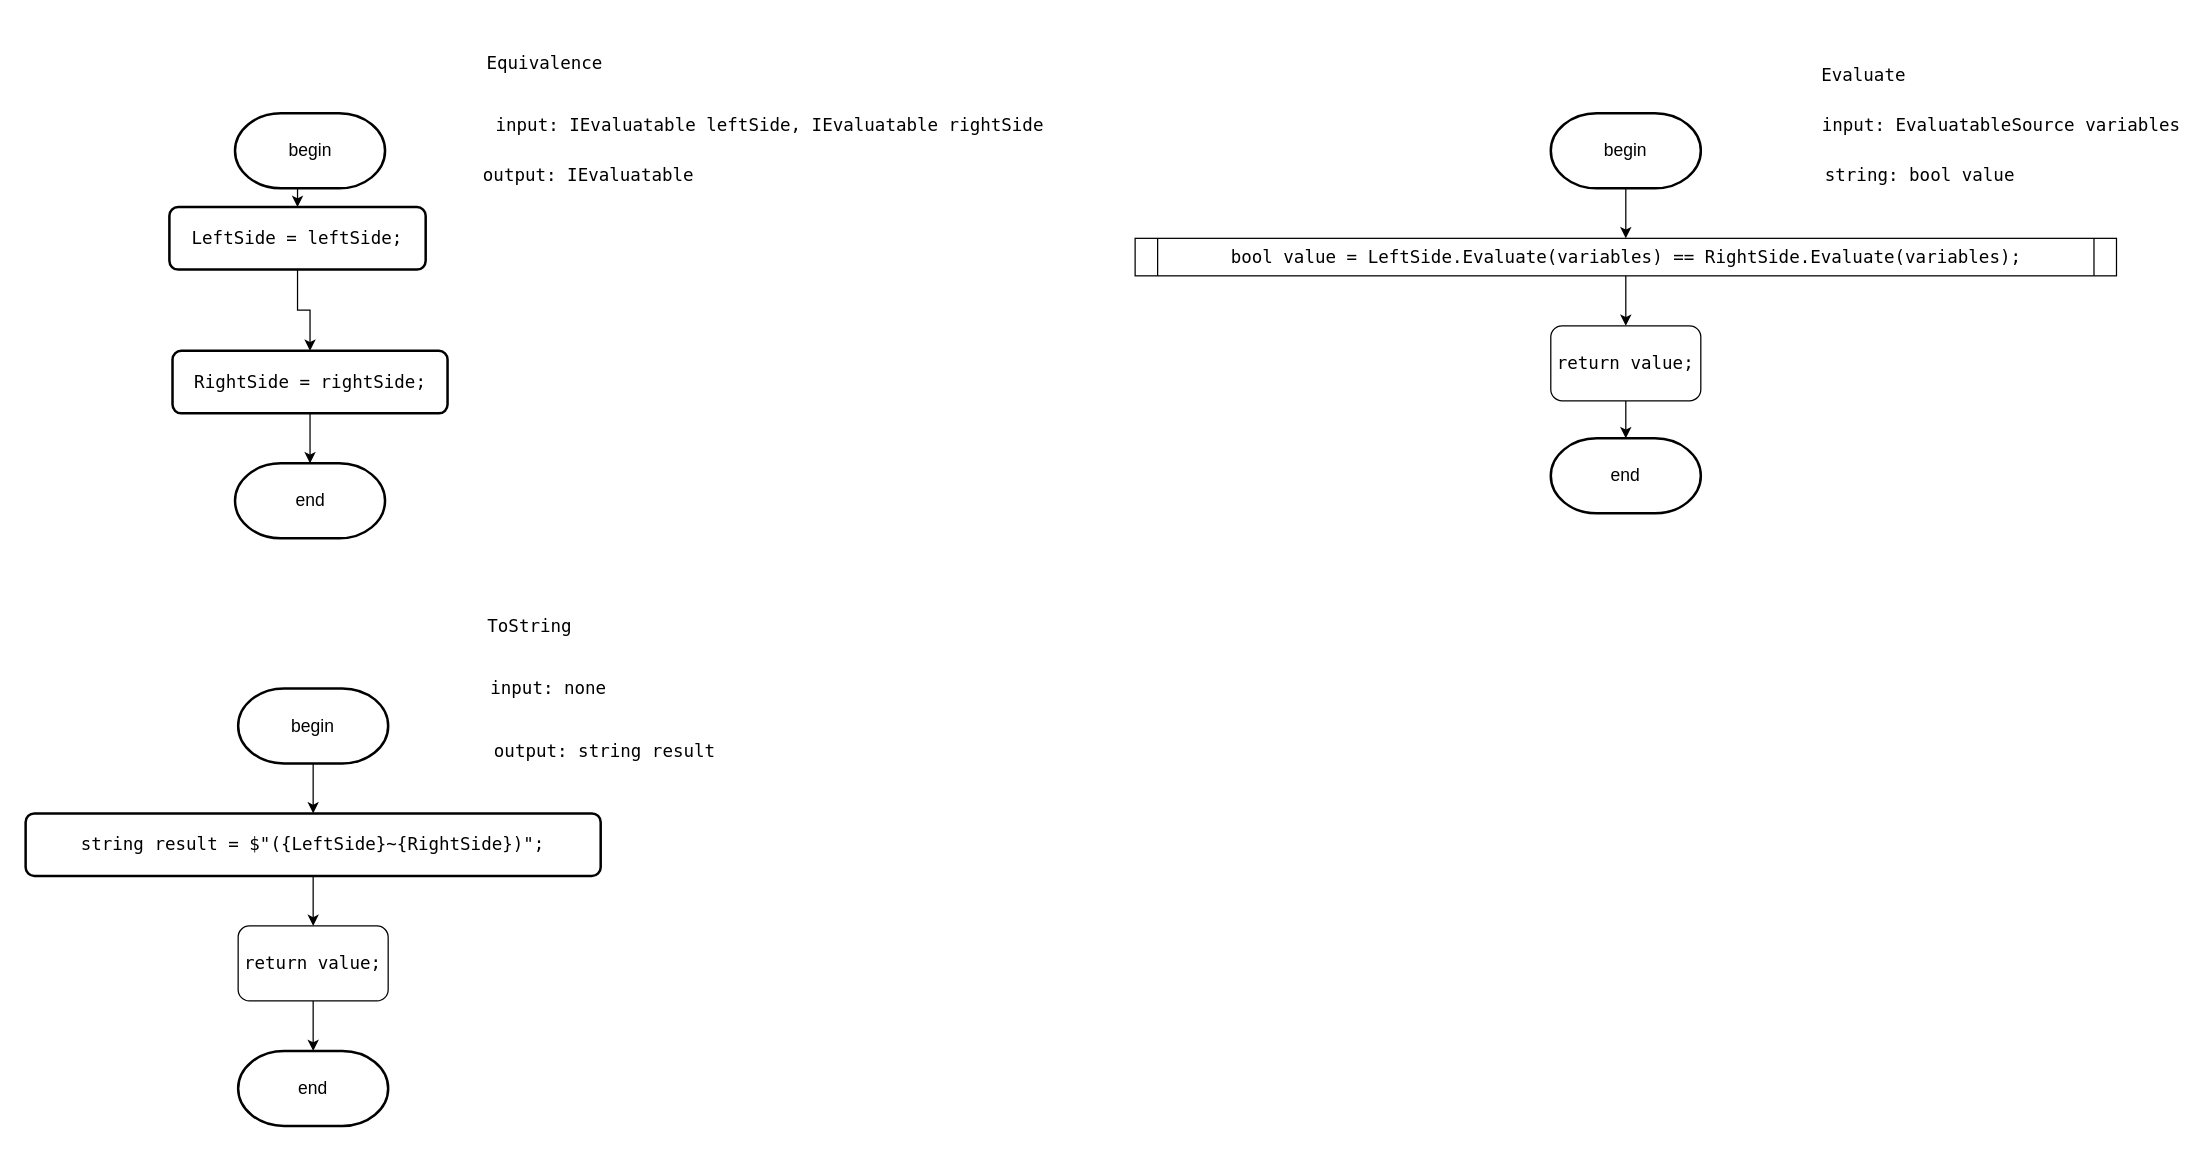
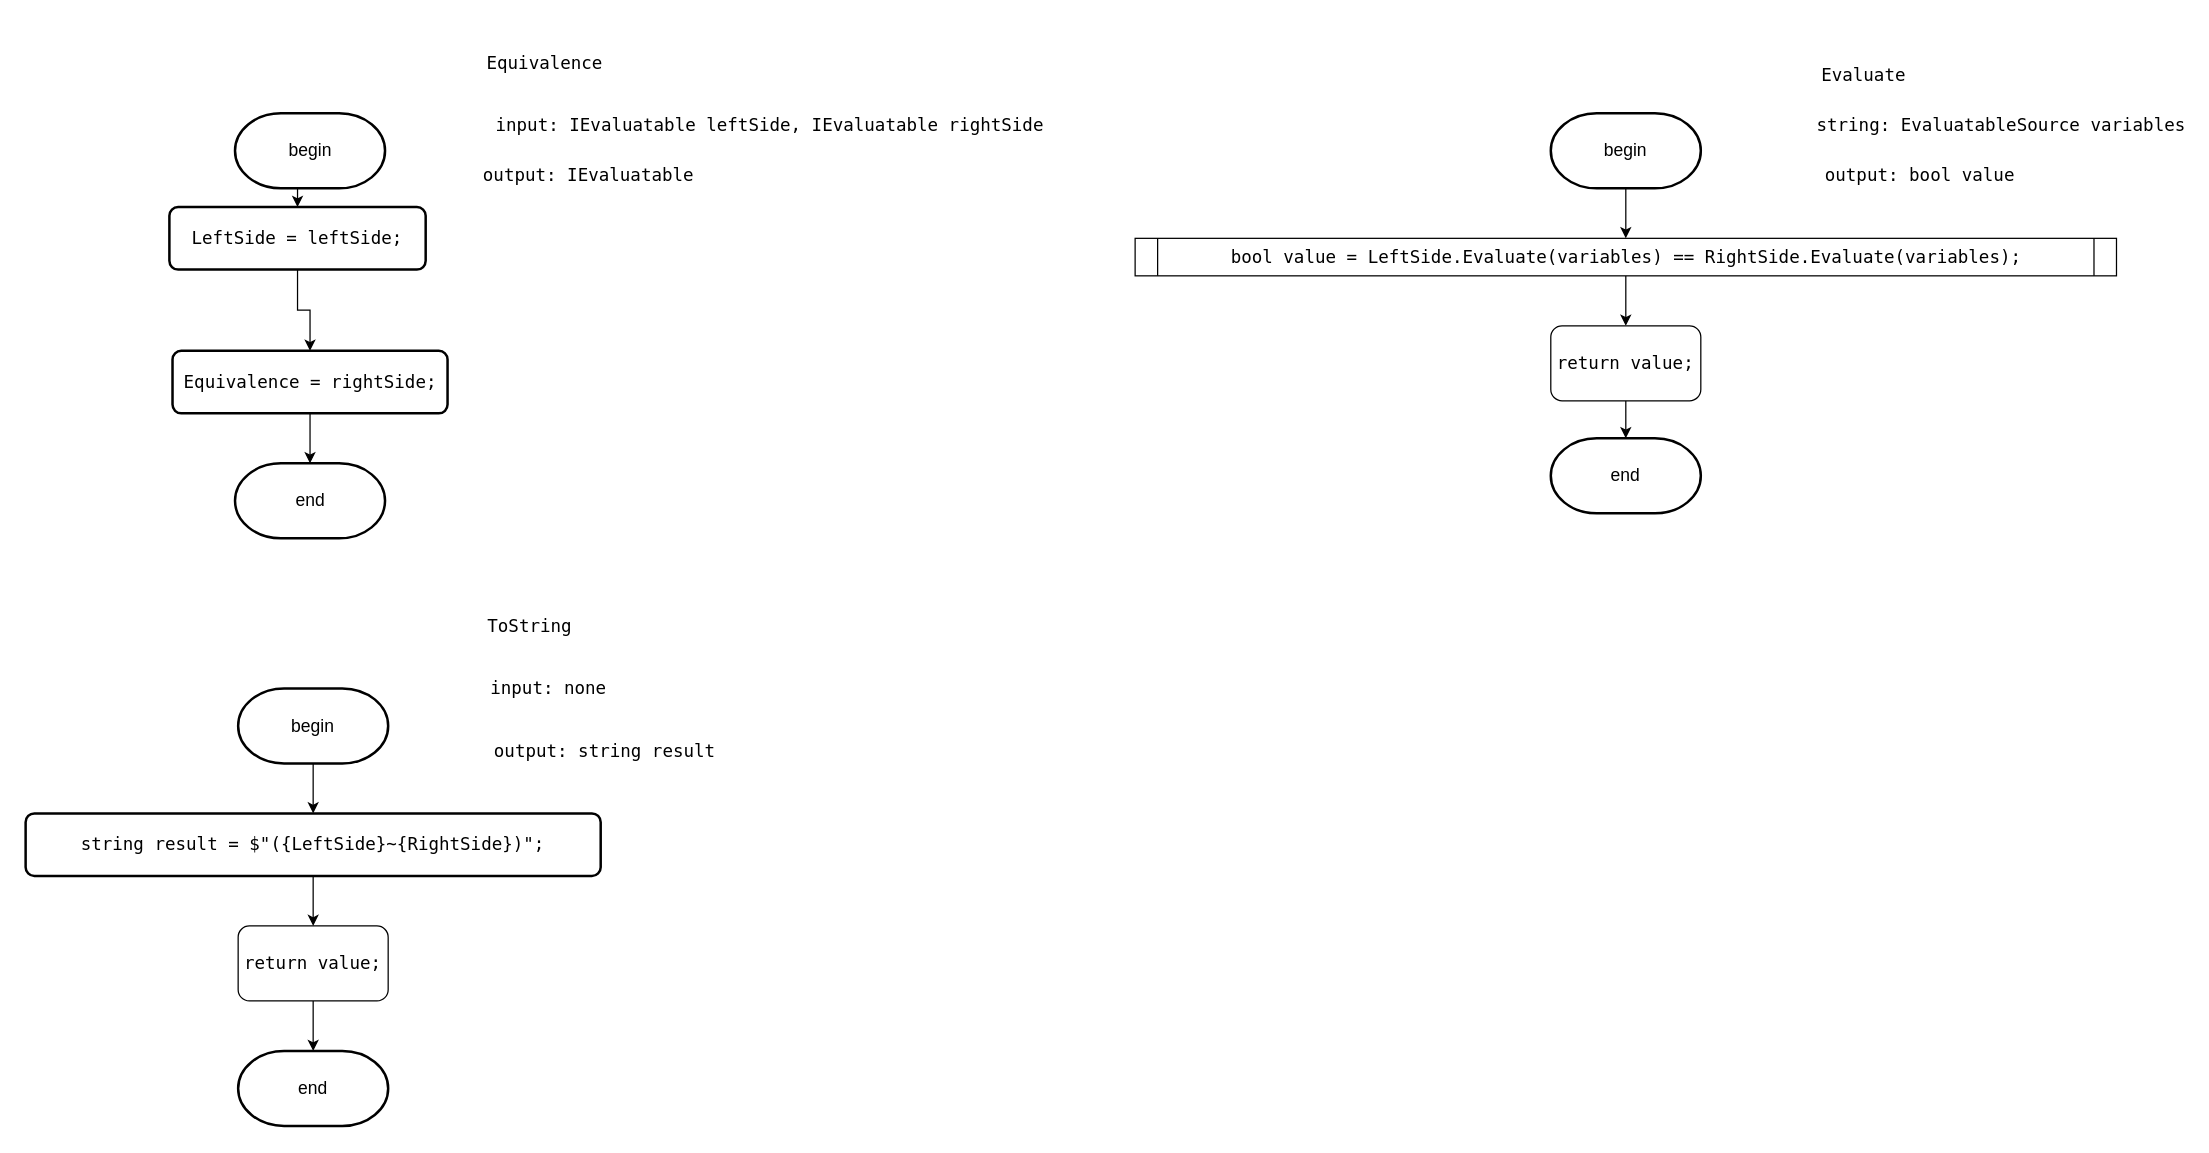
- <mxCell id="15" value="&lt;pre style=&quot;font-family: &amp;quot;JetBrains Mono&amp;quot;, monospace;&quot;&gt;input: EvaluatableSource variables&lt;/pre&gt;" style="text;html=1;align=center;verticalAlign=middle;resizable=0;points=[];autosize=1;strokeColor=none;fillColor=none;fontSize=14;fontColor=#000000;labelBackgroundColor=none;" parent="1" vertex="1"><mxGeometry x="1455" y="70" width="290" height="60" as="geometry" /></mxCell>
+ <mxCell id="15" value="&lt;pre style=&quot;font-family: &amp;quot;JetBrains Mono&amp;quot;, monospace;&quot;&gt;string: EvaluatableSource variables&lt;/pre&gt;" style="text;html=1;align=center;verticalAlign=middle;resizable=0;points=[];autosize=1;strokeColor=none;fillColor=none;fontSize=14;fontColor=#000000;labelBackgroundColor=none;" parent="1" vertex="1"><mxGeometry x="1455" y="70" width="290" height="60" as="geometry" /></mxCell>
- <mxCell id="16" value="&lt;pre style=&quot;font-family: &amp;quot;JetBrains Mono&amp;quot;, monospace;&quot;&gt;string: bool value&lt;/pre&gt;" style="text;html=1;align=center;verticalAlign=middle;resizable=0;points=[];autosize=1;strokeColor=none;fillColor=none;fontSize=14;fontColor=#000000;labelBackgroundColor=none;" parent="1" vertex="1"><mxGeometry x="1455" y="110" width="160" height="60" as="geometry" /></mxCell>
+ <mxCell id="16" value="&lt;pre style=&quot;font-family: &amp;quot;JetBrains Mono&amp;quot;, monospace;&quot;&gt;output: bool value&lt;/pre&gt;" style="text;html=1;align=center;verticalAlign=middle;resizable=0;points=[];autosize=1;strokeColor=none;fillColor=none;fontSize=14;fontColor=#000000;labelBackgroundColor=none;" parent="1" vertex="1"><mxGeometry x="1455" y="110" width="160" height="60" as="geometry" /></mxCell>
- <mxCell id="7" value="&lt;div style=&quot;&quot;&gt;&lt;pre style=&quot;font-family: &amp;quot;JetBrains Mono&amp;quot;, monospace;&quot;&gt;&lt;div&gt;&lt;pre style=&quot;font-family: &amp;quot;JetBrains Mono&amp;quot;, monospace;&quot;&gt;RightSide = &lt;span style=&quot;&quot;&gt;rightSide&lt;/span&gt;;&lt;/pre&gt;&lt;/div&gt;&lt;/pre&gt;&lt;/div&gt;" style="rounded=1;whiteSpace=wrap;html=1;absoluteArcSize=1;arcSize=14;strokeWidth=2;fontSize=14;fontColor=#000000;labelBackgroundColor=none;" parent="1" vertex="1"><mxGeometry x="137.5" y="280" width="220" height="50" as="geometry" /></mxCell>
+ <mxCell id="7" value="&lt;div style=&quot;&quot;&gt;&lt;pre style=&quot;font-family: &amp;quot;JetBrains Mono&amp;quot;, monospace;&quot;&gt;&lt;div&gt;&lt;pre style=&quot;font-family: &amp;quot;JetBrains Mono&amp;quot;, monospace;&quot;&gt;Equivalence = &lt;span style=&quot;&quot;&gt;rightSide&lt;/span&gt;;&lt;/pre&gt;&lt;/div&gt;&lt;/pre&gt;&lt;/div&gt;" style="rounded=1;whiteSpace=wrap;html=1;absoluteArcSize=1;arcSize=14;strokeWidth=2;fontSize=14;fontColor=#000000;labelBackgroundColor=none;" parent="1" vertex="1"><mxGeometry x="137.5" y="280" width="220" height="50" as="geometry" /></mxCell>
